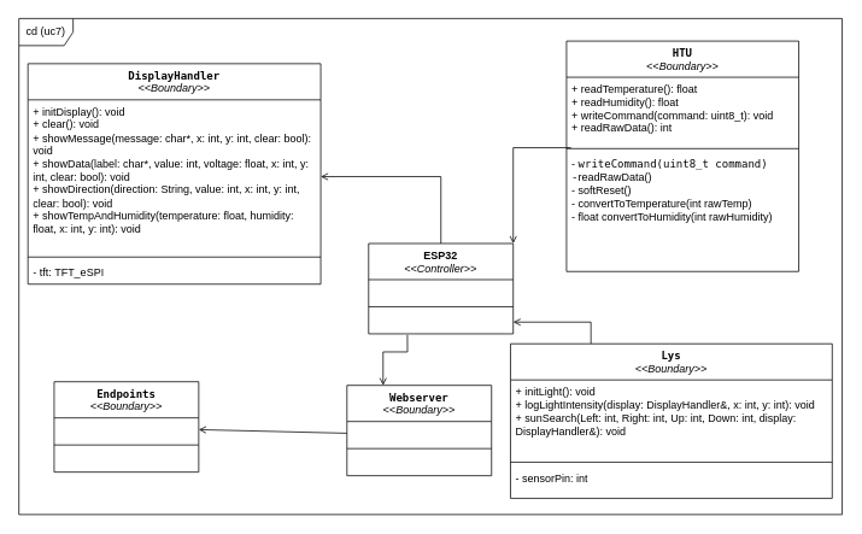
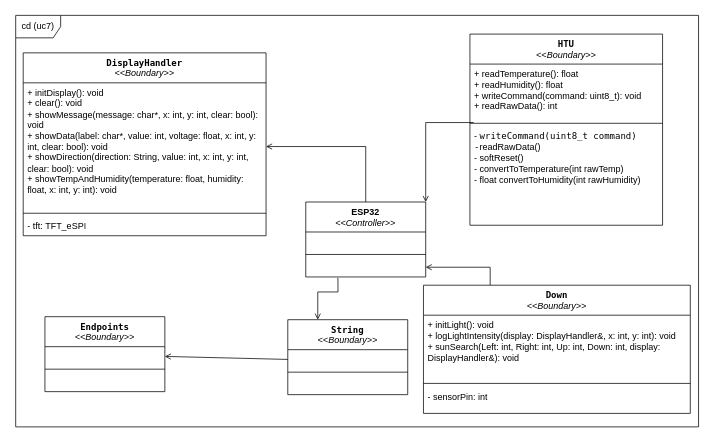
- <mxCell id="28" value="&lt;font face=&quot;monospace&quot;&gt;Lys&lt;/font&gt;&lt;br&gt;&lt;div&gt;&lt;span style=&quot;font-weight: normal;&quot;&gt;&lt;i&gt;&amp;lt;&amp;lt;Boundary&amp;gt;&amp;gt;&lt;/i&gt;&lt;/span&gt;&lt;/div&gt;" style="swimlane;fontStyle=1;align=center;verticalAlign=top;childLayout=stackLayout;horizontal=1;startSize=40;horizontalStack=0;resizeParent=1;resizeParentMax=0;resizeLast=0;collapsible=1;marginBottom=0;whiteSpace=wrap;html=1;" vertex="1" parent="1"><mxGeometry x="564" y="380" width="356" height="171" as="geometry" /></mxCell>
+ <mxCell id="28" value="&lt;font face=&quot;monospace&quot;&gt;Down&lt;/font&gt;&lt;br&gt;&lt;div&gt;&lt;span style=&quot;font-weight: normal;&quot;&gt;&lt;i&gt;&amp;lt;&amp;lt;Boundary&amp;gt;&amp;gt;&lt;/i&gt;&lt;/span&gt;&lt;/div&gt;" style="swimlane;fontStyle=1;align=center;verticalAlign=top;childLayout=stackLayout;horizontal=1;startSize=40;horizontalStack=0;resizeParent=1;resizeParentMax=0;resizeLast=0;collapsible=1;marginBottom=0;whiteSpace=wrap;html=1;" vertex="1" parent="1"><mxGeometry x="564" y="380" width="356" height="171" as="geometry" /></mxCell>
- <mxCell id="22" value="&lt;font face=&quot;monospace&quot;&gt;Webserver&lt;/font&gt;&lt;br&gt;&lt;div&gt;&lt;span style=&quot;font-weight: normal;&quot;&gt;&lt;i&gt;&amp;lt;&amp;lt;Boundary&amp;gt;&amp;gt;&lt;/i&gt;&lt;/span&gt;&lt;/div&gt;" style="swimlane;fontStyle=1;align=center;verticalAlign=top;childLayout=stackLayout;horizontal=1;startSize=40;horizontalStack=0;resizeParent=1;resizeParentMax=0;resizeLast=0;collapsible=1;marginBottom=0;whiteSpace=wrap;html=1;" vertex="1" parent="1"><mxGeometry x="383" y="426" width="160" height="100" as="geometry" /></mxCell>
+ <mxCell id="22" value="&lt;font face=&quot;monospace&quot;&gt;String&lt;/font&gt;&lt;br&gt;&lt;div&gt;&lt;span style=&quot;font-weight: normal;&quot;&gt;&lt;i&gt;&amp;lt;&amp;lt;Boundary&amp;gt;&amp;gt;&lt;/i&gt;&lt;/span&gt;&lt;/div&gt;" style="swimlane;fontStyle=1;align=center;verticalAlign=top;childLayout=stackLayout;horizontal=1;startSize=40;horizontalStack=0;resizeParent=1;resizeParentMax=0;resizeLast=0;collapsible=1;marginBottom=0;whiteSpace=wrap;html=1;" vertex="1" parent="1"><mxGeometry x="383" y="426" width="160" height="100" as="geometry" /></mxCell>
